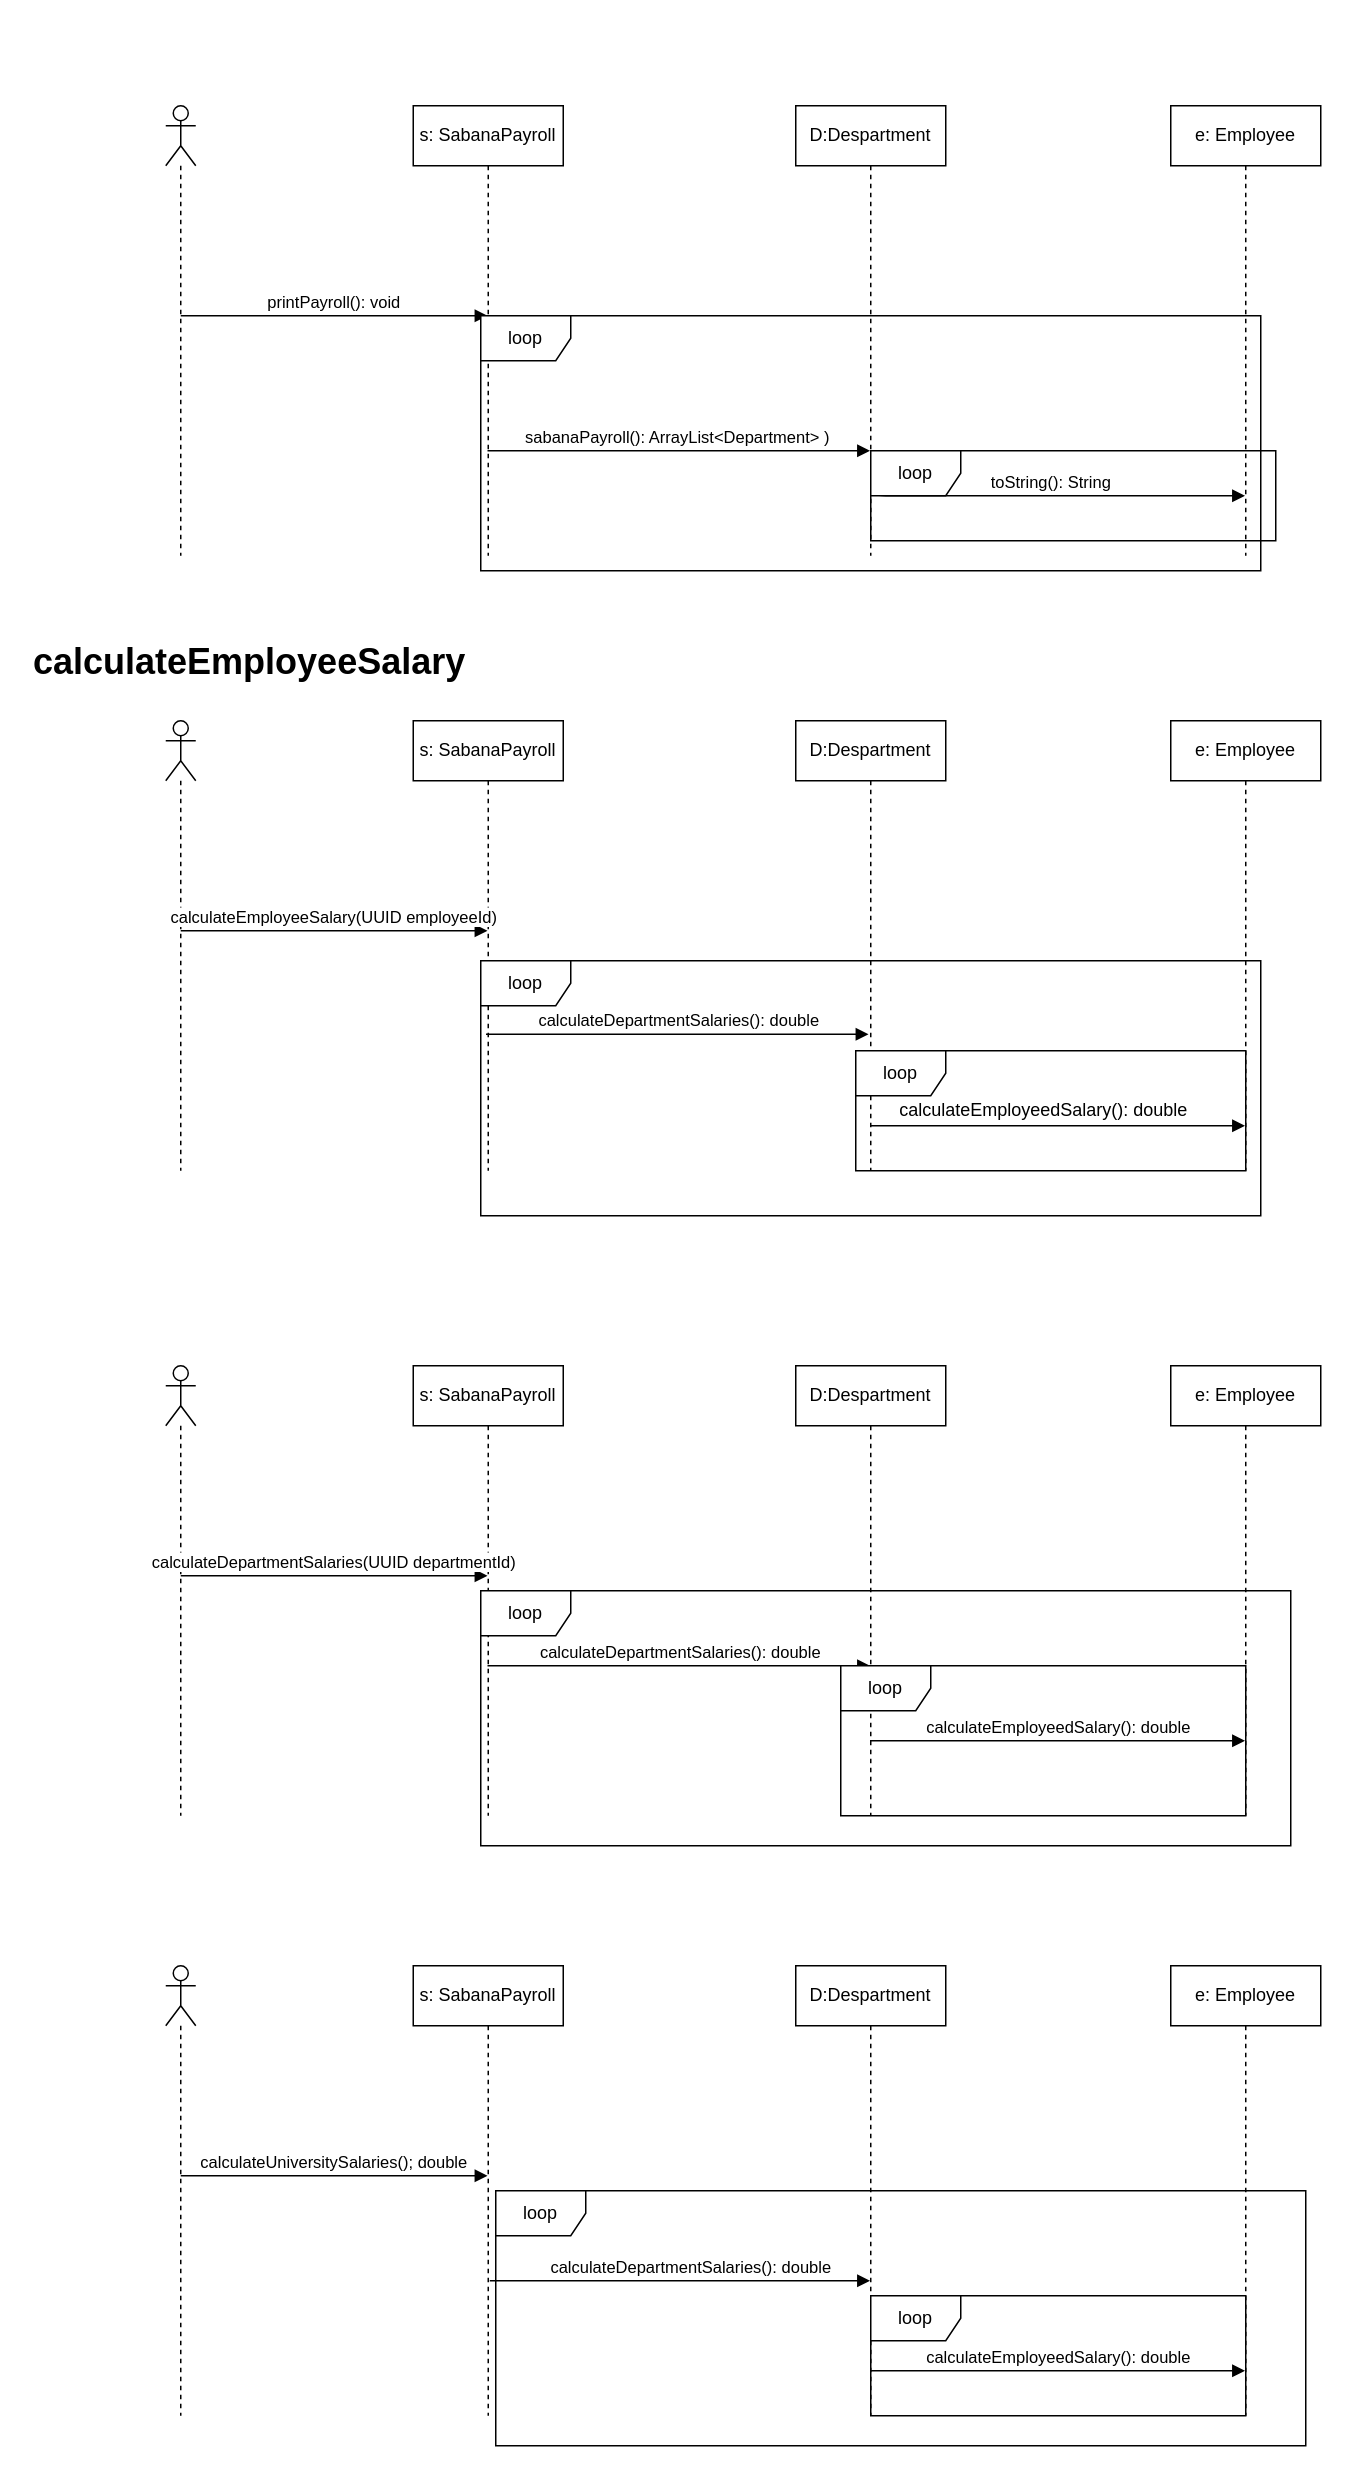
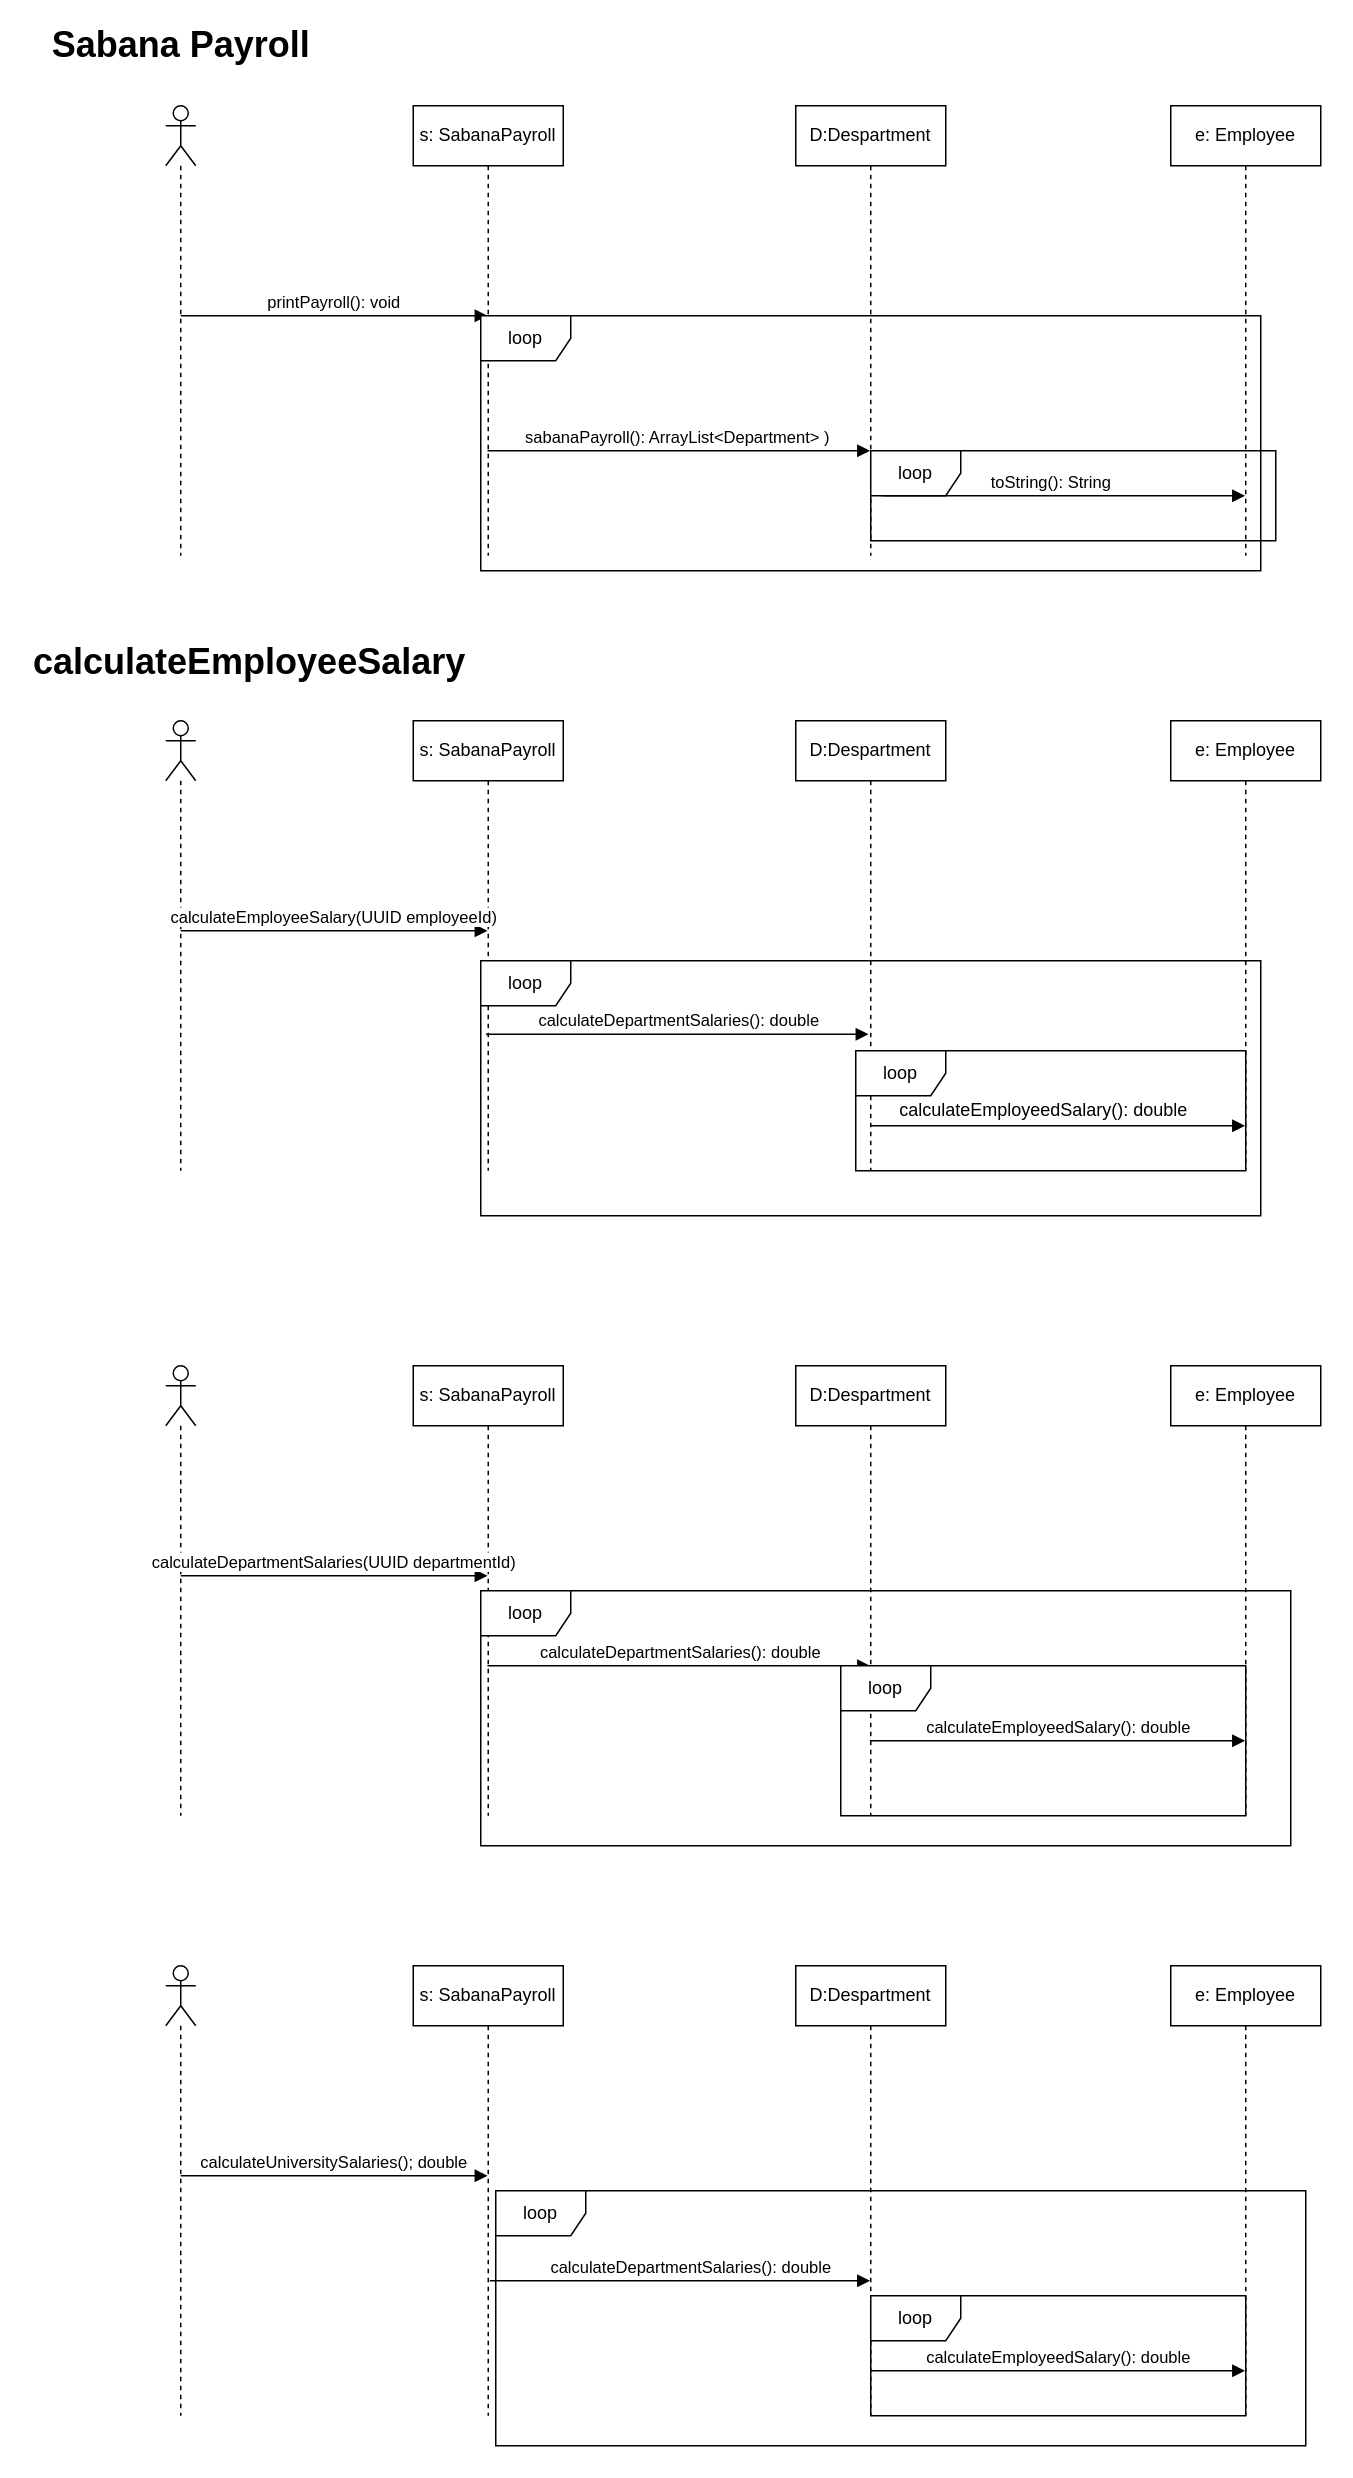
+ <mxCell id="30" value="&lt;b&gt;&lt;font style=&quot;font-size: 24px&quot;&gt;Sabana Payroll&lt;/font&gt;&lt;/b&gt;" style="text;html=1;align=center;verticalAlign=middle;resizable=0;points=[];autosize=1;" vertex="1" parent="1"><mxGeometry x="25" y="20" width="190" height="20" as="geometry" /></mxCell>
